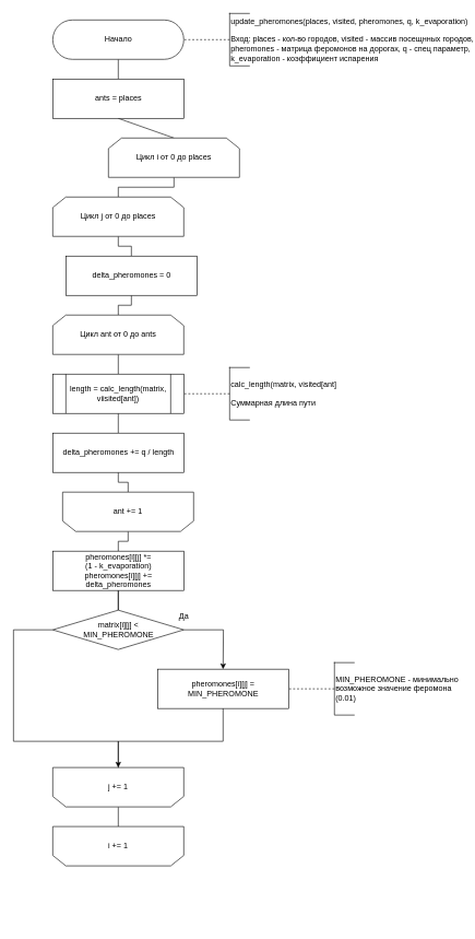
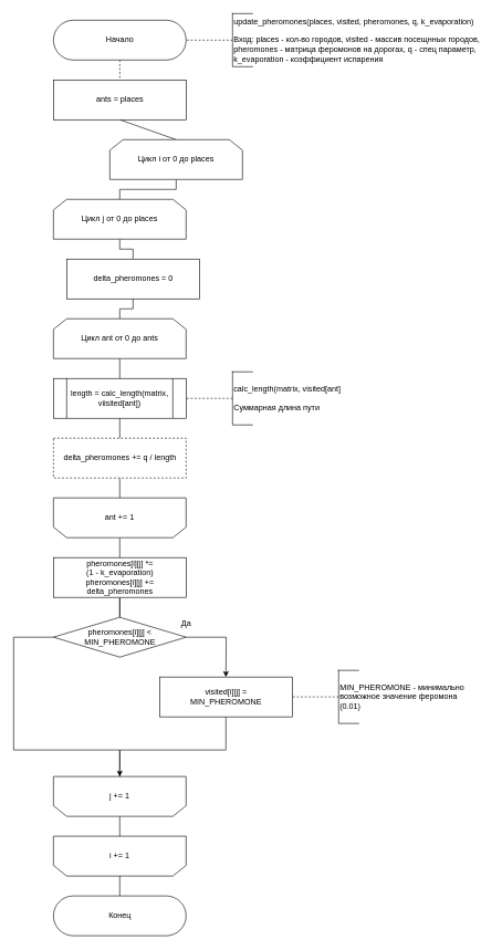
- <mxCell id="2" style="edgeStyle=none;html=1;exitX=0.5;exitY=0.5;exitDx=0;exitDy=30;exitPerimeter=0;entryX=0.5;entryY=0;entryDx=0;entryDy=0;endArrow=none;endFill=0;" parent="1" source="3" target="7" edge="1"><mxGeometry relative="1" as="geometry" /></mxCell>
+ <mxCell id="2" style="edgeStyle=none;html=1;exitX=0.5;exitY=0.5;exitDx=0;exitDy=30;exitPerimeter=0;entryX=0.5;entryY=0;entryDx=0;entryDy=0;endArrow=none;endFill=0;dashed=1;" parent="1" source="3" target="7" edge="1"><mxGeometry relative="1" as="geometry" /></mxCell>
- <mxCell id="31" value="delta_pheromones += q / length" style="html=1;dashed=0;whitespace=wrap;" vertex="1" parent="1"><mxGeometry x="80" y="660" width="200" height="60" as="geometry" /></mxCell>
+ <mxCell id="31" value="delta_pheromones += q / length" style="html=1;dashed=1;whitespace=wrap;" vertex="1" parent="1"><mxGeometry x="80" y="660" width="200" height="60" as="geometry" /></mxCell>
- <mxCell id="35" value="ant += 1" style="shape=loopLimit;whiteSpace=wrap;html=1;strokeWidth=1;direction=west;" vertex="1" parent="1"><mxGeometry x="95" y="750" width="200" height="60" as="geometry" /></mxCell>
+ <mxCell id="35" value="ant += 1" style="shape=loopLimit;whiteSpace=wrap;html=1;strokeWidth=1;direction=west;" vertex="1" parent="1"><mxGeometry x="80" y="750" width="200" height="60" as="geometry" /></mxCell>
- <mxCell id="12" value="matrix[i][j] &amp;lt;&lt;br&gt;MIN_PHEROMONE" style="shape=rhombus;html=1;dashed=0;whitespace=wrap;perimeter=rhombusPerimeter;" parent="1" vertex="1"><mxGeometry x="80" y="930" width="200" height="60" as="geometry" /></mxCell>
+ <mxCell id="12" value="pheromones[i][j] &amp;lt;&lt;br&gt;MIN_PHEROMONE" style="shape=rhombus;html=1;dashed=0;whitespace=wrap;perimeter=rhombusPerimeter;" parent="1" vertex="1"><mxGeometry x="80" y="930" width="200" height="60" as="geometry" /></mxCell>
- <mxCell id="14" value="pheromones[i][j] =&lt;br&gt;MIN_PHEROMONE" style="html=1;dashed=0;whitespace=wrap;" parent="1" vertex="1"><mxGeometry x="240" y="1020" width="200" height="60" as="geometry" /></mxCell>
+ <mxCell id="14" value="visited[i][j] =&lt;br&gt;MIN_PHEROMONE" style="html=1;dashed=0;whitespace=wrap;" parent="1" vertex="1"><mxGeometry x="240" y="1020" width="200" height="60" as="geometry" /></mxCell>
+ <mxCell id="20" style="edgeStyle=orthogonalEdgeStyle;rounded=0;html=1;exitX=0.5;exitY=0;exitDx=0;exitDy=0;entryX=0.5;entryY=0.5;entryDx=0;entryDy=-30;entryPerimeter=0;endArrow=none;endFill=0;" parent="1" source="21" target="19" edge="1"><mxGeometry relative="1" as="geometry" /></mxCell>
+ <mxCell id="19" value="Конец" style="html=1;dashed=0;whitespace=wrap;shape=mxgraph.dfd.start" parent="1" vertex="1"><mxGeometry x="80" y="1350" width="200" height="60" as="geometry" /></mxCell>
